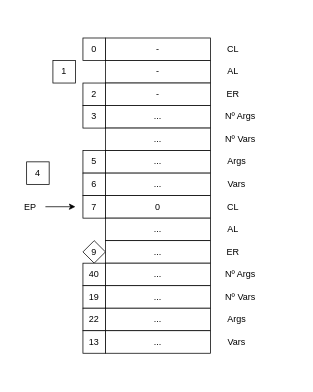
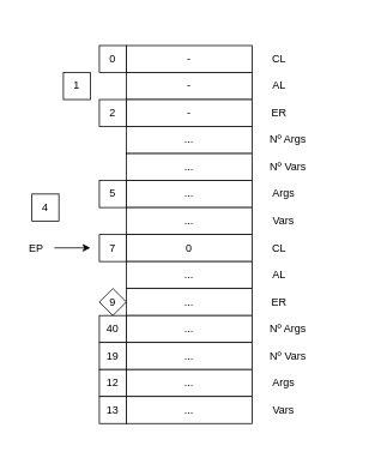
- <mxCell id="7" value="3" style="rounded=0;whiteSpace=wrap;html=1;" parent="1" vertex="1"><mxGeometry x="110" y="140" width="30" height="30" as="geometry" /></mxCell>
- <mxCell id="10" value="6" style="rounded=0;whiteSpace=wrap;html=1;" parent="1" vertex="1"><mxGeometry x="110" y="230" width="30" height="30" as="geometry" /></mxCell>
- <mxCell id="30" value="22" style="rounded=0;whiteSpace=wrap;html=1;" parent="1" vertex="1"><mxGeometry x="110" y="410" width="30" height="30" as="geometry" /></mxCell>
+ <mxCell id="30" value="12" style="rounded=0;whiteSpace=wrap;html=1;" parent="1" vertex="1"><mxGeometry x="110" y="410" width="30" height="30" as="geometry" /></mxCell>
